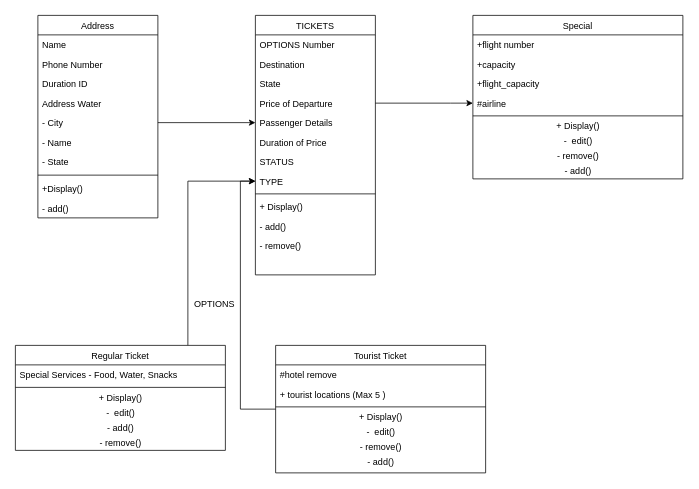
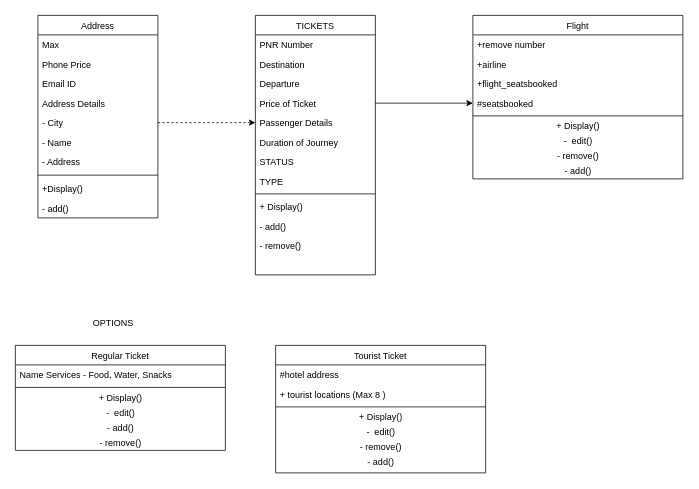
- <mxCell id="43" value="Special" style="swimlane;fontStyle=0;align=center;verticalAlign=top;childLayout=stackLayout;horizontal=1;startSize=26;horizontalStack=0;resizeParent=1;resizeLast=0;collapsible=1;marginBottom=0;rounded=0;shadow=0;strokeWidth=1;" vertex="1" parent="1"><mxGeometry x="630" y="20" width="280" height="218" as="geometry"><mxRectangle x="340" y="380" width="170" height="26" as="alternateBounds" /></mxGeometry></mxCell>
+ <mxCell id="43" value="Flight" style="swimlane;fontStyle=0;align=center;verticalAlign=top;childLayout=stackLayout;horizontal=1;startSize=26;horizontalStack=0;resizeParent=1;resizeLast=0;collapsible=1;marginBottom=0;rounded=0;shadow=0;strokeWidth=1;" vertex="1" parent="1"><mxGeometry x="630" y="20" width="280" height="218" as="geometry"><mxRectangle x="340" y="380" width="170" height="26" as="alternateBounds" /></mxGeometry></mxCell>
- <mxCell id="3" value="Name" style="text;align=left;verticalAlign=top;spacingLeft=4;spacingRight=4;overflow=hidden;rotatable=0;points=[[0,0.5],[1,0.5]];portConstraint=eastwest;" parent="2" vertex="1"><mxGeometry y="26" width="160" height="26" as="geometry" /></mxCell>
+ <mxCell id="3" value="Max" style="text;align=left;verticalAlign=top;spacingLeft=4;spacingRight=4;overflow=hidden;rotatable=0;points=[[0,0.5],[1,0.5]];portConstraint=eastwest;" parent="2" vertex="1"><mxGeometry y="26" width="160" height="26" as="geometry" /></mxCell>
- <mxCell id="14" value="OPTIONS Number" style="text;align=left;verticalAlign=top;spacingLeft=4;spacingRight=4;overflow=hidden;rotatable=0;points=[[0,0.5],[1,0.5]];portConstraint=eastwest;" parent="13" vertex="1"><mxGeometry y="26" width="160" height="26" as="geometry" /></mxCell>
+ <mxCell id="14" value="PNR Number" style="text;align=left;verticalAlign=top;spacingLeft=4;spacingRight=4;overflow=hidden;rotatable=0;points=[[0,0.5],[1,0.5]];portConstraint=eastwest;" parent="13" vertex="1"><mxGeometry y="26" width="160" height="26" as="geometry" /></mxCell>
- <mxCell id="44" value="+flight number" style="text;align=left;verticalAlign=top;spacingLeft=4;spacingRight=4;overflow=hidden;rotatable=0;points=[[0,0.5],[1,0.5]];portConstraint=eastwest;" vertex="1" parent="43"><mxGeometry y="26" width="280" height="26" as="geometry" /></mxCell>
+ <mxCell id="44" value="+remove number" style="text;align=left;verticalAlign=top;spacingLeft=4;spacingRight=4;overflow=hidden;rotatable=0;points=[[0,0.5],[1,0.5]];portConstraint=eastwest;" vertex="1" parent="43"><mxGeometry y="26" width="280" height="26" as="geometry" /></mxCell>
- <mxCell id="4" value="Phone Number" style="text;align=left;verticalAlign=top;spacingLeft=4;spacingRight=4;overflow=hidden;rotatable=0;points=[[0,0.5],[1,0.5]];portConstraint=eastwest;rounded=0;shadow=0;html=0;" parent="2" vertex="1"><mxGeometry y="52" width="160" height="26" as="geometry" /></mxCell>
+ <mxCell id="4" value="Phone Price" style="text;align=left;verticalAlign=top;spacingLeft=4;spacingRight=4;overflow=hidden;rotatable=0;points=[[0,0.5],[1,0.5]];portConstraint=eastwest;rounded=0;shadow=0;html=0;" parent="2" vertex="1"><mxGeometry y="52" width="160" height="26" as="geometry" /></mxCell>
- <mxCell id="45" value="+capacity" style="text;align=left;verticalAlign=top;spacingLeft=4;spacingRight=4;overflow=hidden;rotatable=0;points=[[0,0.5],[1,0.5]];portConstraint=eastwest;" vertex="1" parent="43"><mxGeometry y="52" width="280" height="26" as="geometry" /></mxCell>
+ <mxCell id="45" value="+airline" style="text;align=left;verticalAlign=top;spacingLeft=4;spacingRight=4;overflow=hidden;rotatable=0;points=[[0,0.5],[1,0.5]];portConstraint=eastwest;" vertex="1" parent="43"><mxGeometry y="52" width="280" height="26" as="geometry" /></mxCell>
- <mxCell id="5" value="Duration ID" style="text;align=left;verticalAlign=top;spacingLeft=4;spacingRight=4;overflow=hidden;rotatable=0;points=[[0,0.5],[1,0.5]];portConstraint=eastwest;rounded=0;shadow=0;html=0;" vertex="1" parent="2"><mxGeometry y="78" width="160" height="26" as="geometry" /></mxCell>
+ <mxCell id="5" value="Email ID" style="text;align=left;verticalAlign=top;spacingLeft=4;spacingRight=4;overflow=hidden;rotatable=0;points=[[0,0.5],[1,0.5]];portConstraint=eastwest;rounded=0;shadow=0;html=0;" vertex="1" parent="2"><mxGeometry y="78" width="160" height="26" as="geometry" /></mxCell>
- <mxCell id="16" value="State" style="text;align=left;verticalAlign=top;spacingLeft=4;spacingRight=4;overflow=hidden;rotatable=0;points=[[0,0.5],[1,0.5]];portConstraint=eastwest;" vertex="1" parent="13"><mxGeometry y="78" width="160" height="26" as="geometry" /></mxCell>
+ <mxCell id="16" value="Departure" style="text;align=left;verticalAlign=top;spacingLeft=4;spacingRight=4;overflow=hidden;rotatable=0;points=[[0,0.5],[1,0.5]];portConstraint=eastwest;" vertex="1" parent="13"><mxGeometry y="78" width="160" height="26" as="geometry" /></mxCell>
- <mxCell id="46" value="+flight_capacity" style="text;align=left;verticalAlign=top;spacingLeft=4;spacingRight=4;overflow=hidden;rotatable=0;points=[[0,0.5],[1,0.5]];portConstraint=eastwest;" vertex="1" parent="43"><mxGeometry y="78" width="280" height="26" as="geometry" /></mxCell>
+ <mxCell id="46" value="+flight_seatsbooked" style="text;align=left;verticalAlign=top;spacingLeft=4;spacingRight=4;overflow=hidden;rotatable=0;points=[[0,0.5],[1,0.5]];portConstraint=eastwest;" vertex="1" parent="43"><mxGeometry y="78" width="280" height="26" as="geometry" /></mxCell>
- <mxCell id="6" value="Address Water&#10;" style="text;align=left;verticalAlign=top;spacingLeft=4;spacingRight=4;overflow=hidden;rotatable=0;points=[[0,0.5],[1,0.5]];portConstraint=eastwest;" parent="2" vertex="1"><mxGeometry y="104" width="160" height="26" as="geometry" /></mxCell>
+ <mxCell id="6" value="Address Details&#10;" style="text;align=left;verticalAlign=top;spacingLeft=4;spacingRight=4;overflow=hidden;rotatable=0;points=[[0,0.5],[1,0.5]];portConstraint=eastwest;" parent="2" vertex="1"><mxGeometry y="104" width="160" height="26" as="geometry" /></mxCell>
- <mxCell id="17" value="Price of Departure" style="text;align=left;verticalAlign=top;spacingLeft=4;spacingRight=4;overflow=hidden;rotatable=0;points=[[0,0.5],[1,0.5]];portConstraint=eastwest;" vertex="1" parent="13"><mxGeometry y="104" width="160" height="26" as="geometry" /></mxCell>
+ <mxCell id="17" value="Price of Ticket" style="text;align=left;verticalAlign=top;spacingLeft=4;spacingRight=4;overflow=hidden;rotatable=0;points=[[0,0.5],[1,0.5]];portConstraint=eastwest;" vertex="1" parent="13"><mxGeometry y="104" width="160" height="26" as="geometry" /></mxCell>
- <mxCell id="47" value="#airline&#10;" style="text;align=left;verticalAlign=top;spacingLeft=4;spacingRight=4;overflow=hidden;rotatable=0;points=[[0,0.5],[1,0.5]];portConstraint=eastwest;" vertex="1" parent="43"><mxGeometry y="104" width="280" height="26" as="geometry" /></mxCell>
+ <mxCell id="47" value="#seatsbooked&#10;" style="text;align=left;verticalAlign=top;spacingLeft=4;spacingRight=4;overflow=hidden;rotatable=0;points=[[0,0.5],[1,0.5]];portConstraint=eastwest;" vertex="1" parent="43"><mxGeometry y="104" width="280" height="26" as="geometry" /></mxCell>
- <mxCell id="53" style="edgeStyle=orthogonalEdgeStyle;rounded=0;orthogonalLoop=1;jettySize=auto;html=1;" edge="1" parent="1" source="7" target="18"><mxGeometry relative="1" as="geometry" /></mxCell>
+ <mxCell id="53" style="edgeStyle=orthogonalEdgeStyle;rounded=0;orthogonalLoop=1;jettySize=auto;html=1;dashed=1;" edge="1" parent="1" source="7" target="18"><mxGeometry relative="1" as="geometry" /></mxCell>
- <mxCell id="19" value="Duration of Price" style="text;align=left;verticalAlign=top;spacingLeft=4;spacingRight=4;overflow=hidden;rotatable=0;points=[[0,0.5],[1,0.5]];portConstraint=eastwest;" vertex="1" parent="13"><mxGeometry y="156" width="160" height="26" as="geometry" /></mxCell>
+ <mxCell id="19" value="Duration of Journey" style="text;align=left;verticalAlign=top;spacingLeft=4;spacingRight=4;overflow=hidden;rotatable=0;points=[[0,0.5],[1,0.5]];portConstraint=eastwest;" vertex="1" parent="13"><mxGeometry y="156" width="160" height="26" as="geometry" /></mxCell>
- <mxCell id="9" value="- State" style="text;align=left;verticalAlign=top;spacingLeft=4;spacingRight=4;overflow=hidden;rotatable=0;points=[[0,0.5],[1,0.5]];portConstraint=eastwest;" vertex="1" parent="2"><mxGeometry y="182" width="160" height="26" as="geometry" /></mxCell>
+ <mxCell id="9" value="- Address" style="text;align=left;verticalAlign=top;spacingLeft=4;spacingRight=4;overflow=hidden;rotatable=0;points=[[0,0.5],[1,0.5]];portConstraint=eastwest;" vertex="1" parent="2"><mxGeometry y="182" width="160" height="26" as="geometry" /></mxCell>
- <mxCell id="26" style="edgeStyle=orthogonalEdgeStyle;rounded=0;orthogonalLoop=1;jettySize=auto;html=1;entryX=0;entryY=0.5;entryDx=0;entryDy=0;" edge="1" parent="1" source="27" target="21"><mxGeometry relative="1" as="geometry"><Array as="points"><mxPoint x="250" y="241" /></Array></mxGeometry></mxCell>
- <mxCell id="34" style="edgeStyle=orthogonalEdgeStyle;rounded=0;orthogonalLoop=1;jettySize=auto;html=1;entryX=0;entryY=0.5;entryDx=0;entryDy=0;" edge="1" parent="1" source="35" target="21"><mxGeometry relative="1" as="geometry"><mxPoint x="320" y="240" as="targetPoint" /><Array as="points"><mxPoint x="320" y="545" /><mxPoint x="320" y="241" /></Array></mxGeometry></mxCell>
- <mxCell id="54" value="OPTIONS" style="text;html=1;align=center;verticalAlign=middle;resizable=0;points=[];autosize=1;strokeColor=none;fillColor=none;" vertex="1" parent="1"><mxGeometry x="250" y="395" width="70" height="20" as="geometry" /></mxCell>
+ <mxCell id="54" value="OPTIONS" style="text;html=1;align=center;verticalAlign=middle;resizable=0;points=[];autosize=1;strokeColor=none;fillColor=none;" vertex="1" parent="1"><mxGeometry x="115" y="420" width="70" height="20" as="geometry" /></mxCell>
- <mxCell id="28" value="Special Services - Food, Water, Snacks&#10;" style="text;align=left;verticalAlign=top;spacingLeft=4;spacingRight=4;overflow=hidden;rotatable=0;points=[[0,0.5],[1,0.5]];portConstraint=eastwest;" vertex="1" parent="27"><mxGeometry y="26" width="280" height="26" as="geometry" /></mxCell>
+ <mxCell id="28" value="Name Services - Food, Water, Snacks&#10;" style="text;align=left;verticalAlign=top;spacingLeft=4;spacingRight=4;overflow=hidden;rotatable=0;points=[[0,0.5],[1,0.5]];portConstraint=eastwest;" vertex="1" parent="27"><mxGeometry y="26" width="280" height="26" as="geometry" /></mxCell>
- <mxCell id="36" value="#hotel remove&#10;" style="text;align=left;verticalAlign=top;spacingLeft=4;spacingRight=4;overflow=hidden;rotatable=0;points=[[0,0.5],[1,0.5]];portConstraint=eastwest;" vertex="1" parent="35"><mxGeometry y="26" width="280" height="26" as="geometry" /></mxCell>
+ <mxCell id="36" value="#hotel address&#10;" style="text;align=left;verticalAlign=top;spacingLeft=4;spacingRight=4;overflow=hidden;rotatable=0;points=[[0,0.5],[1,0.5]];portConstraint=eastwest;" vertex="1" parent="35"><mxGeometry y="26" width="280" height="26" as="geometry" /></mxCell>
- <mxCell id="37" value="+ tourist locations (Max 5 )" style="text;align=left;verticalAlign=top;spacingLeft=4;spacingRight=4;overflow=hidden;rotatable=0;points=[[0,0.5],[1,0.5]];portConstraint=eastwest;" vertex="1" parent="35"><mxGeometry y="52" width="280" height="26" as="geometry" /></mxCell>
+ <mxCell id="37" value="+ tourist locations (Max 8 )" style="text;align=left;verticalAlign=top;spacingLeft=4;spacingRight=4;overflow=hidden;rotatable=0;points=[[0,0.5],[1,0.5]];portConstraint=eastwest;" vertex="1" parent="35"><mxGeometry y="52" width="280" height="26" as="geometry" /></mxCell>
